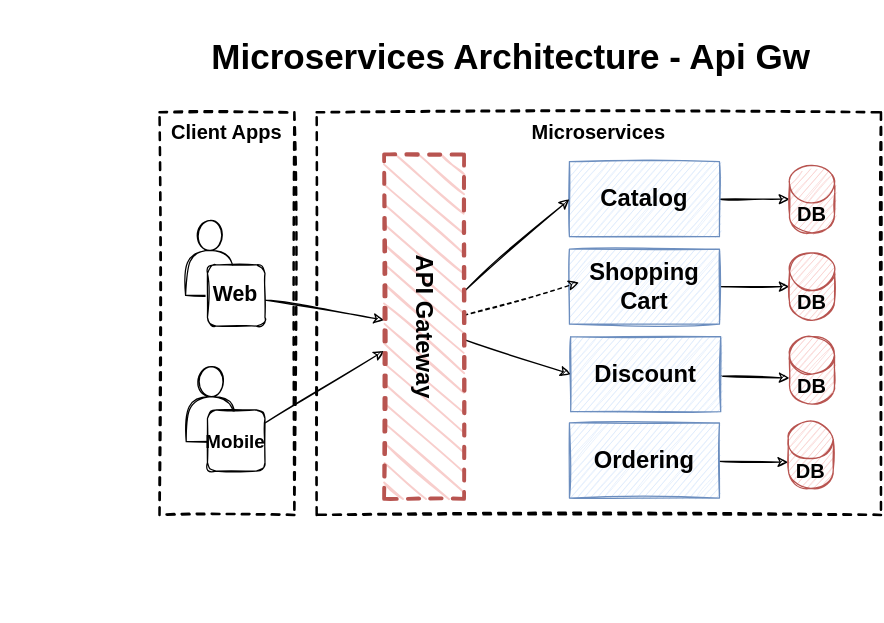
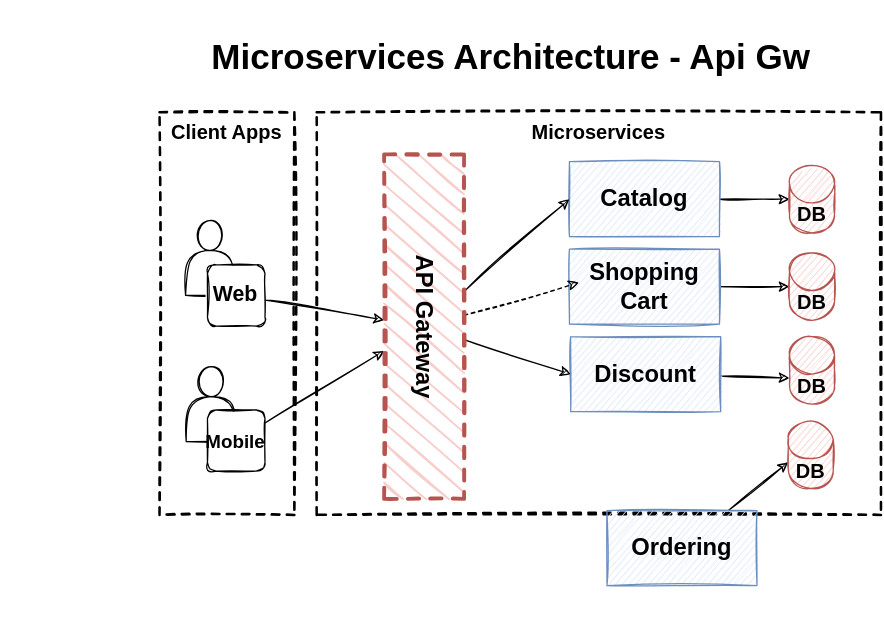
- <mxCell id="13" value="Ordering" style="rounded=0;whiteSpace=wrap;html=1;sketch=1;fontSize=19;fontStyle=1;fillColor=#dae8fc;strokeColor=#6c8ebf;" parent="1" vertex="1"><mxGeometry x="454.92" y="337.66" width="120" height="60" as="geometry" /></mxCell>
+ <mxCell id="13" value="Ordering" style="rounded=0;whiteSpace=wrap;html=1;sketch=1;fontSize=19;fontStyle=1;fillColor=#dae8fc;strokeColor=#6c8ebf;" parent="1" vertex="1"><mxGeometry x="484.92" y="407.66" width="120" height="60" as="geometry" /></mxCell>
